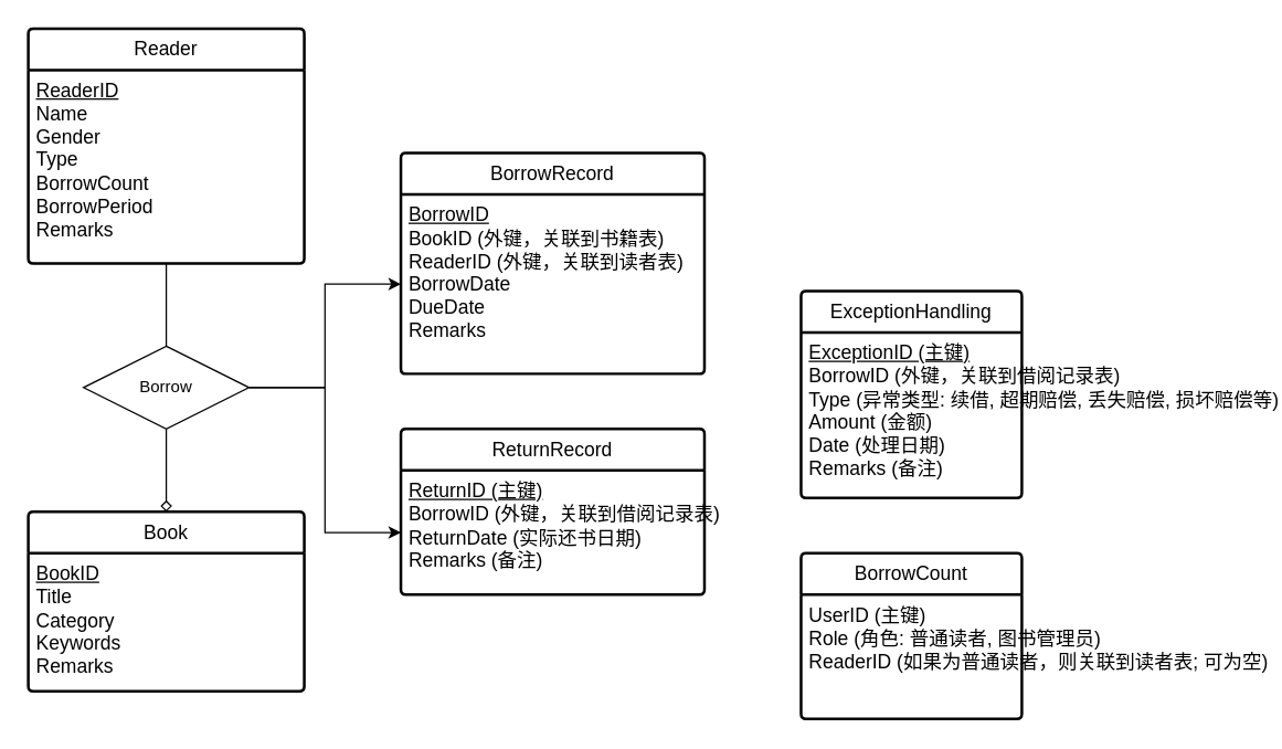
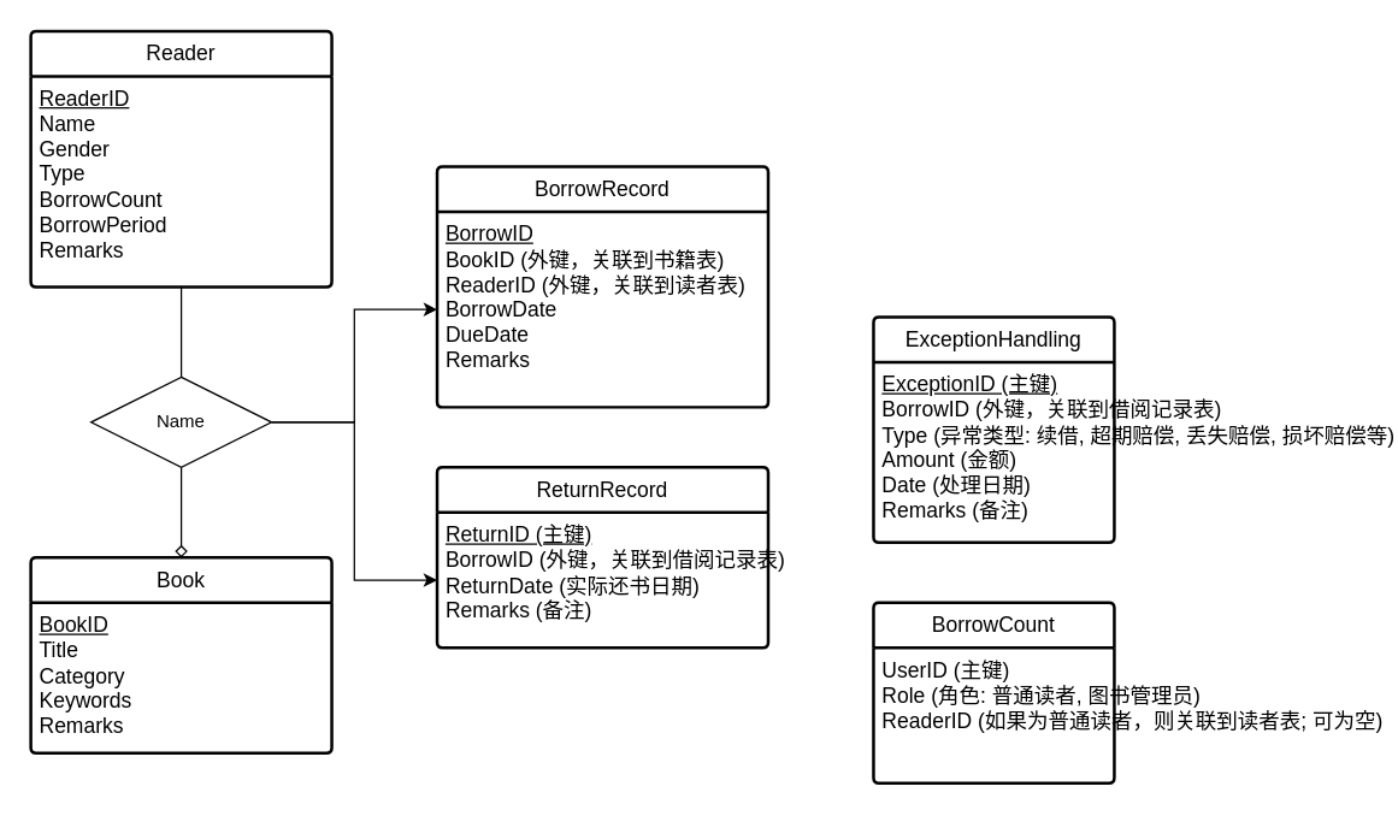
- <mxCell id="7" value="Borrow" style="shape=rhombus;perimeter=rhombusPerimeter;whiteSpace=wrap;html=1;align=center;" parent="1" vertex="1"><mxGeometry x="60" y="250" width="120" height="60" as="geometry" /></mxCell>
+ <mxCell id="7" value="Name" style="shape=rhombus;perimeter=rhombusPerimeter;whiteSpace=wrap;html=1;align=center;" parent="1" vertex="1"><mxGeometry x="60" y="250" width="120" height="60" as="geometry" /></mxCell>
